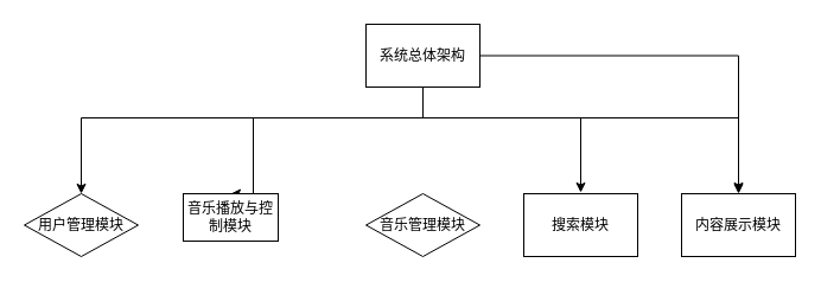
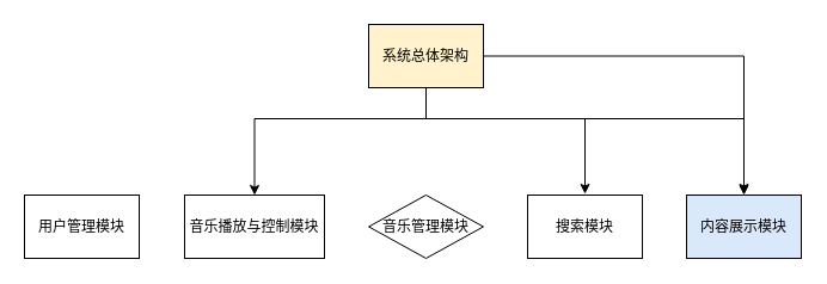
- <mxCell id="7" value="系统总体架构" style="rounded=0;whiteSpace=wrap;html=1;" parent="1" vertex="1"><mxGeometry x="308" y="20" width="96" height="53" as="geometry" /></mxCell>
+ <mxCell id="7" value="系统总体架构" style="rounded=0;whiteSpace=wrap;html=1;fillColor=#fff2cc;" parent="1" vertex="1"><mxGeometry x="308" y="20" width="96" height="53" as="geometry" /></mxCell>
- <mxCell id="2" style="edgeStyle=orthogonalEdgeStyle;rounded=0;orthogonalLoop=1;jettySize=auto;html=1;" parent="1" source="7" target="8" edge="1"><mxGeometry relative="1" as="geometry"><Array as="points"><mxPoint x="356" y="99" /><mxPoint x="68" y="99" /></Array></mxGeometry></mxCell>
- <mxCell id="9" value="音乐播放与控制模块" style="rounded=0;whiteSpace=wrap;html=1;" parent="1" vertex="1"><mxGeometry x="154" y="163" width="80" height="40" as="geometry" /></mxCell>
+ <mxCell id="9" value="音乐播放与控制模块" style="rounded=0;whiteSpace=wrap;html=1;" parent="1" vertex="1"><mxGeometry x="154" y="163" width="117" height="53" as="geometry" /></mxCell>
- <mxCell id="8" value="用户管理模块" style="rhombus;whiteSpace=wrap;html=1;" parent="1" vertex="1"><mxGeometry x="20" y="163" width="96" height="53" as="geometry" /></mxCell>
+ <mxCell id="8" value="用户管理模块" style="rounded=0;whiteSpace=wrap;html=1;" parent="1" vertex="1"><mxGeometry x="20" y="163" width="96" height="53" as="geometry" /></mxCell>
- <mxCell id="10" value="内容展示模块" style="rounded=0;whiteSpace=wrap;html=1;" parent="1" vertex="1"><mxGeometry x="574" y="163" width="96" height="53" as="geometry" /></mxCell>
+ <mxCell id="10" value="内容展示模块" style="rounded=0;whiteSpace=wrap;html=1;fillColor=#dae8fc;" parent="1" vertex="1"><mxGeometry x="574" y="163" width="96" height="53" as="geometry" /></mxCell>
